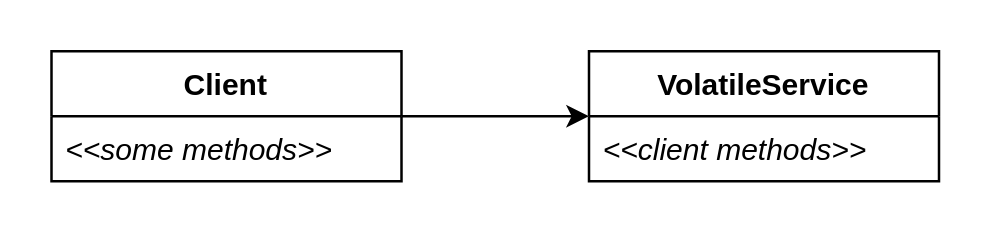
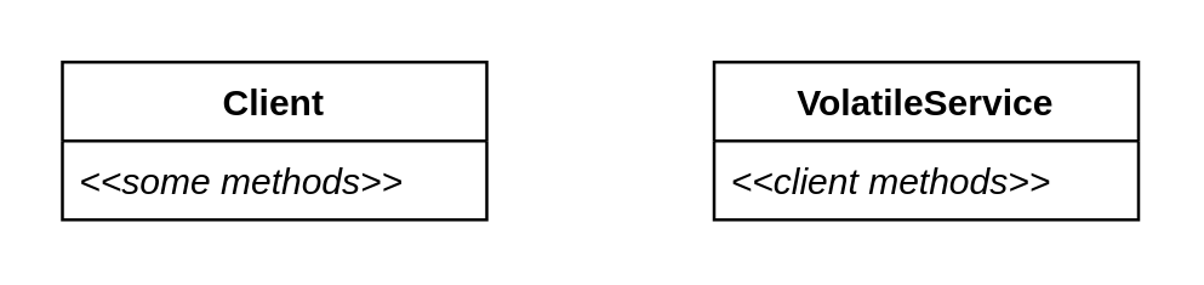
- <mxCell id="4" style="edgeStyle=orthogonalEdgeStyle;rounded=0;orthogonalLoop=1;jettySize=auto;html=1;exitX=1;exitY=0.5;exitDx=0;exitDy=0;entryX=0;entryY=0.5;entryDx=0;entryDy=0;" edge="1" parent="1" source="5" target="2"><mxGeometry relative="1" as="geometry"><Array as="points" /></mxGeometry></mxCell>
